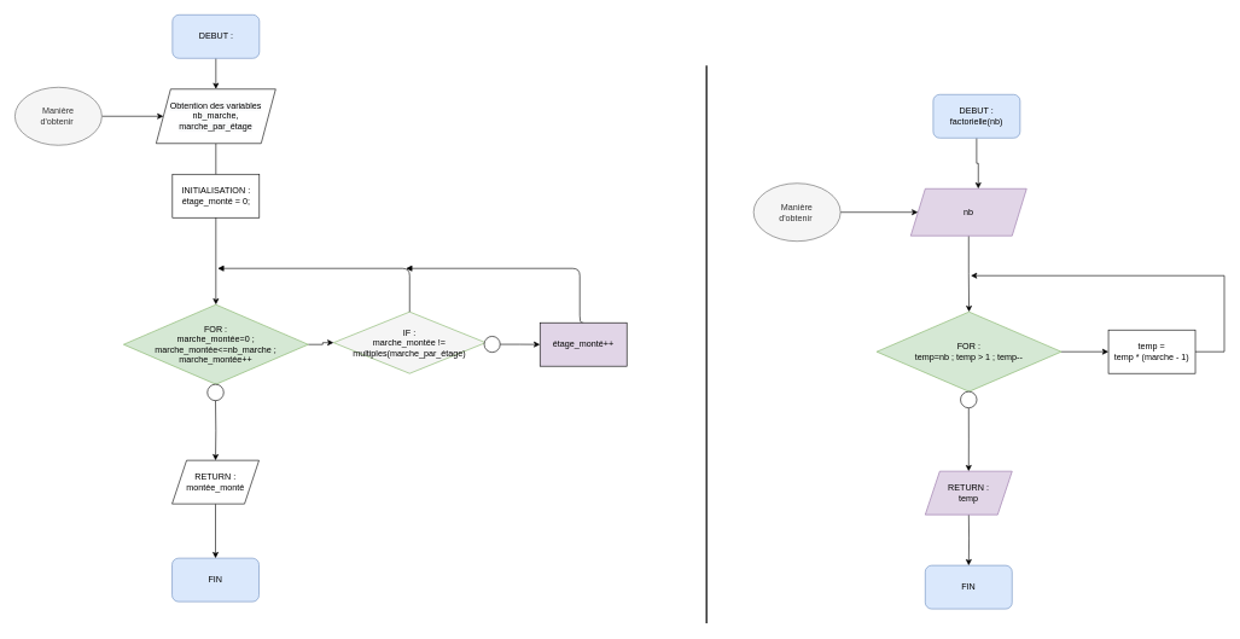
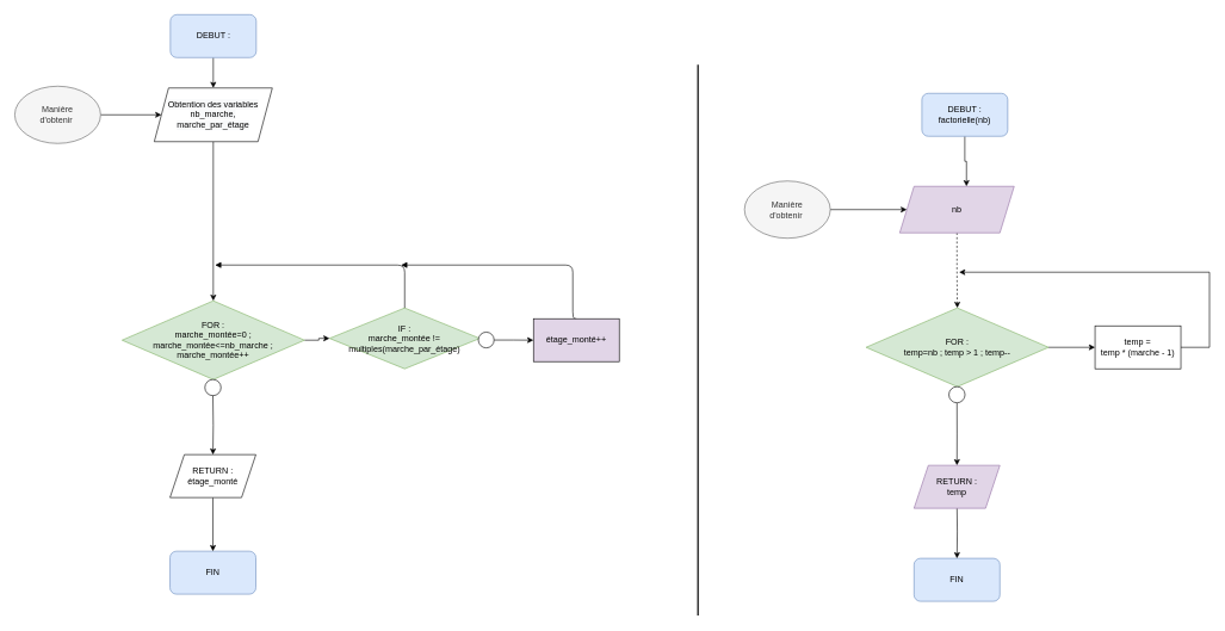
- <mxCell id="36" value="INITIALISATION :&lt;br&gt;étage_monté = 0;" style="rounded=0;whiteSpace=wrap;html=1;" parent="1" vertex="1"><mxGeometry x="237.5" y="240" width="120" height="60" as="geometry" /></mxCell>
- <mxCell id="6" style="edgeStyle=orthogonalEdgeStyle;rounded=0;orthogonalLoop=1;jettySize=auto;html=1;entryX=0.5;entryY=0;entryDx=0;entryDy=0;exitX=0.5;exitY=1;exitDx=0;exitDy=0;" parent="1" source="13" target="9" edge="1"><mxGeometry relative="1" as="geometry"><mxPoint x="1330" y="320" as="sourcePoint" /></mxGeometry></mxCell>
+ <mxCell id="6" style="edgeStyle=orthogonalEdgeStyle;rounded=0;orthogonalLoop=1;jettySize=auto;html=1;entryX=0.5;entryY=0;entryDx=0;entryDy=0;exitX=0.5;exitY=1;exitDx=0;exitDy=0;dashed=1;" parent="1" source="13" target="9" edge="1"><mxGeometry relative="1" as="geometry"><mxPoint x="1330" y="320" as="sourcePoint" /></mxGeometry></mxCell>
- <mxCell id="31" value="IF :&lt;br&gt;marche_montée != multiples(marche_par_étage)" style="rhombus;whiteSpace=wrap;html=1;fillColor=#f5f5f5;strokeColor=#82b366;rounded=0;" parent="1" vertex="1"><mxGeometry x="460" y="430" width="210" height="85" as="geometry" /></mxCell>
+ <mxCell id="31" value="IF :&lt;br&gt;marche_montée != multiples(marche_par_étage)" style="rhombus;whiteSpace=wrap;html=1;fillColor=#d5e8d4;strokeColor=#82b366;rounded=0;" parent="1" vertex="1"><mxGeometry x="460" y="430" width="210" height="85" as="geometry" /></mxCell>
- <mxCell id="29" value="RETURN :&lt;br&gt;montée_monté" style="shape=parallelogram;perimeter=parallelogramPerimeter;whiteSpace=wrap;html=1;fixedSize=1;" parent="1" vertex="1"><mxGeometry x="237" y="635" width="120" height="60" as="geometry" /></mxCell>
+ <mxCell id="29" value="RETURN :&lt;br&gt;étage_monté" style="shape=parallelogram;perimeter=parallelogramPerimeter;whiteSpace=wrap;html=1;fixedSize=1;" parent="1" vertex="1"><mxGeometry x="237" y="635" width="120" height="60" as="geometry" /></mxCell>
